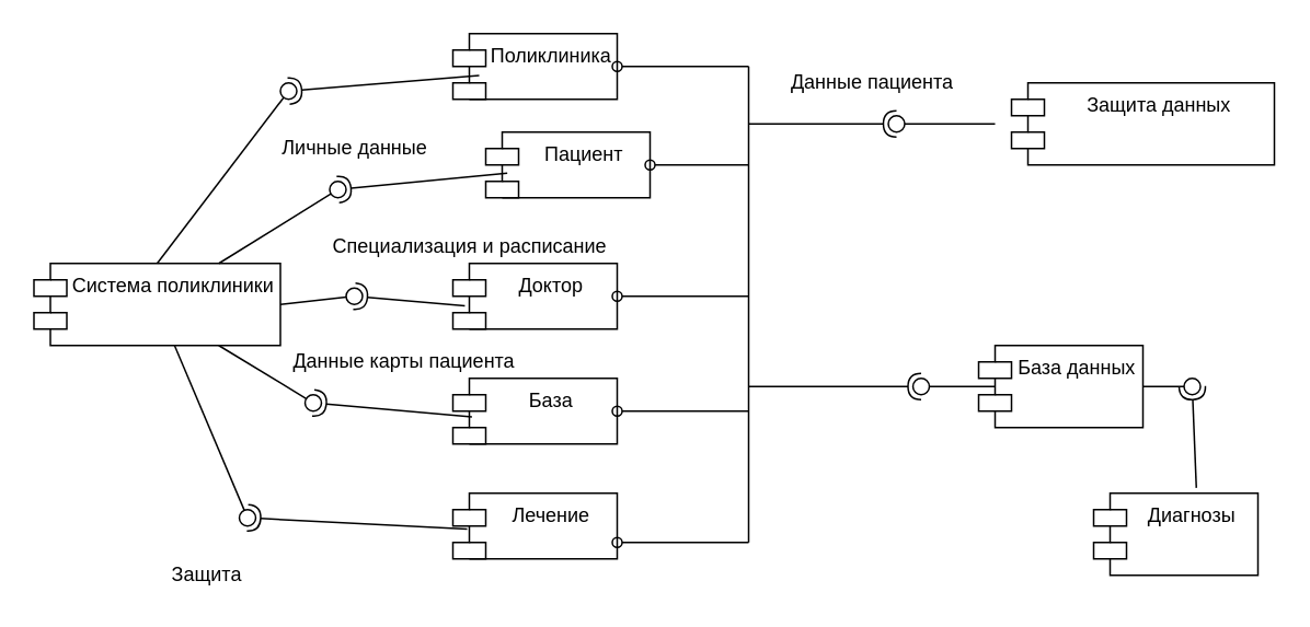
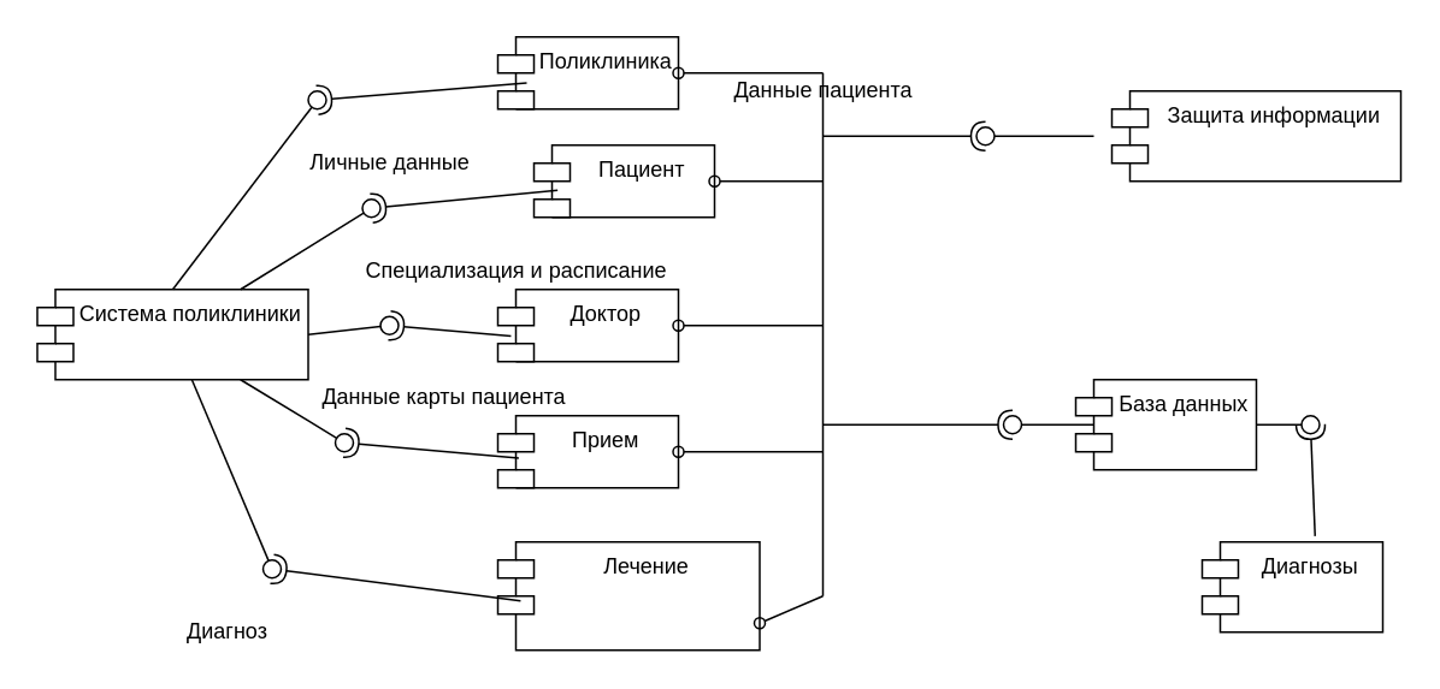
- <mxCell id="26" value="Данные пациента" style="text;html=1;resizable=0;autosize=1;align=center;verticalAlign=middle;points=[];fillColor=none;strokeColor=none;rounded=0;" parent="1" vertex="1"><mxGeometry x="475" y="40" width="110" height="20" as="geometry" /></mxCell>
+ <mxCell id="26" value="Данные пациента" style="text;html=1;resizable=0;autosize=1;align=center;verticalAlign=middle;points=[];fillColor=none;strokeColor=none;rounded=0;" parent="1" vertex="1"><mxGeometry x="400" y="40" width="110" height="20" as="geometry" /></mxCell>
- <mxCell id="20" value="Защита данных" style="shape=module;align=left;spacingLeft=20;align=center;verticalAlign=top;" parent="1" vertex="1"><mxGeometry x="615" y="50" width="160" height="50" as="geometry" /></mxCell>
+ <mxCell id="20" value="Защита информации" style="shape=module;align=left;spacingLeft=20;align=center;verticalAlign=top;" parent="1" vertex="1"><mxGeometry x="615" y="50" width="160" height="50" as="geometry" /></mxCell>
- <mxCell id="6" value="База" style="shape=module;align=left;spacingLeft=20;align=center;verticalAlign=top;" parent="1" vertex="1"><mxGeometry x="275" y="230" width="100" height="40" as="geometry" /></mxCell>
+ <mxCell id="6" value="Прием" style="shape=module;align=left;spacingLeft=20;align=center;verticalAlign=top;" parent="1" vertex="1"><mxGeometry x="275" y="230" width="100" height="40" as="geometry" /></mxCell>
- <mxCell id="7" value="Лечение" style="shape=module;align=left;spacingLeft=20;align=center;verticalAlign=top;" parent="1" vertex="1"><mxGeometry x="275" y="300" width="100" height="40" as="geometry" /></mxCell>
+ <mxCell id="7" value="Лечение" style="shape=module;align=left;spacingLeft=20;align=center;verticalAlign=top;" parent="1" vertex="1"><mxGeometry x="275" y="300" width="145" height="60" as="geometry" /></mxCell>
- <mxCell id="42" value="Защита" style="text;html=1;resizable=0;autosize=1;align=center;verticalAlign=middle;points=[];fillColor=none;strokeColor=none;rounded=0;" vertex="1" parent="1"><mxGeometry x="95" y="340" width="60" height="20" as="geometry" /></mxCell>
+ <mxCell id="42" value="Диагноз" style="text;html=1;resizable=0;autosize=1;align=center;verticalAlign=middle;points=[];fillColor=none;strokeColor=none;rounded=0;" vertex="1" parent="1"><mxGeometry x="95" y="340" width="60" height="20" as="geometry" /></mxCell>
